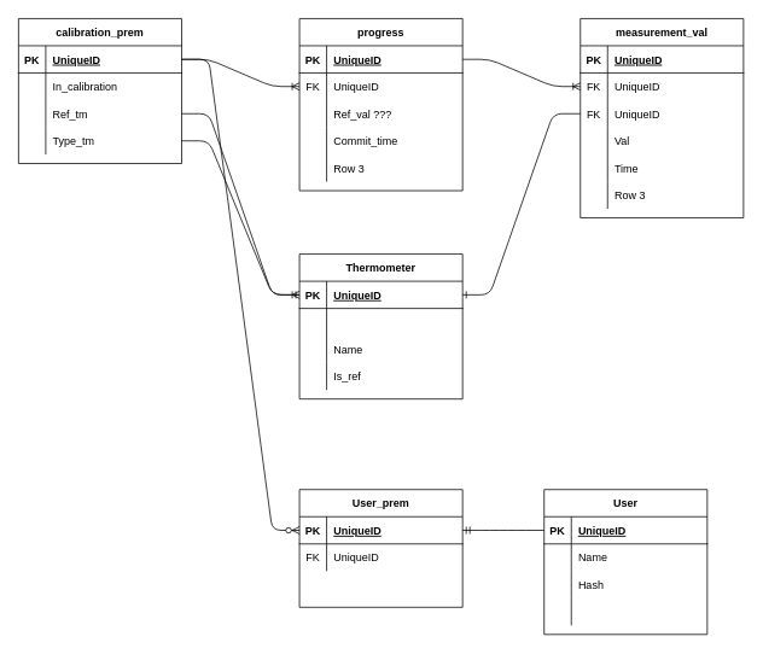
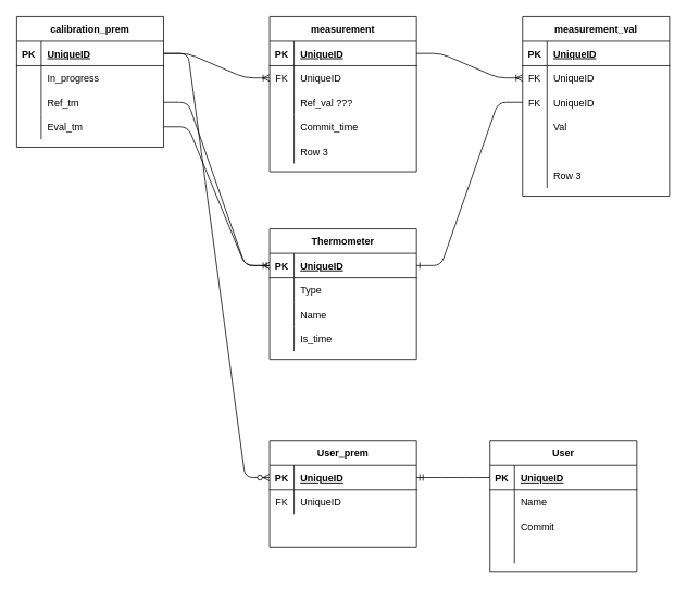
- <mxCell id="2" value="progress" style="shape=table;startSize=30;container=1;collapsible=1;childLayout=tableLayout;fixedRows=1;rowLines=0;fontStyle=1;align=center;resizeLast=1;" vertex="1" parent="1"><mxGeometry x="330" y="20" width="180" height="190" as="geometry" /></mxCell>
+ <mxCell id="2" value="measurement" style="shape=table;startSize=30;container=1;collapsible=1;childLayout=tableLayout;fixedRows=1;rowLines=0;fontStyle=1;align=center;resizeLast=1;" vertex="1" parent="1"><mxGeometry x="330" y="20" width="180" height="190" as="geometry" /></mxCell>
- <mxCell id="69" value="In_calibration" style="shape=partialRectangle;connectable=0;fillColor=none;top=0;left=0;bottom=0;right=0;align=left;spacingLeft=6;overflow=hidden;" vertex="1" parent="67"><mxGeometry x="30" width="150" height="30" as="geometry" /></mxCell>
+ <mxCell id="69" value="In_progress" style="shape=partialRectangle;connectable=0;fillColor=none;top=0;left=0;bottom=0;right=0;align=left;spacingLeft=6;overflow=hidden;" vertex="1" parent="67"><mxGeometry x="30" width="150" height="30" as="geometry" /></mxCell>
- <mxCell id="75" value="Type_tm" style="shape=partialRectangle;connectable=0;fillColor=none;top=0;left=0;bottom=0;right=0;align=left;spacingLeft=6;overflow=hidden;" vertex="1" parent="73"><mxGeometry x="30" width="150" height="30" as="geometry" /></mxCell>
+ <mxCell id="75" value="Eval_tm" style="shape=partialRectangle;connectable=0;fillColor=none;top=0;left=0;bottom=0;right=0;align=left;spacingLeft=6;overflow=hidden;" vertex="1" parent="73"><mxGeometry x="30" width="150" height="30" as="geometry" /></mxCell>
- <mxCell id="33" value="Time" style="shape=partialRectangle;connectable=0;fillColor=none;top=0;left=0;bottom=0;right=0;align=left;spacingLeft=6;overflow=hidden;" vertex="1" parent="31"><mxGeometry x="30" width="150" height="30" as="geometry" /></mxCell>
+ <mxCell id="43" value="Type" style="shape=partialRectangle;connectable=0;fillColor=none;top=0;left=0;bottom=0;right=0;align=left;spacingLeft=6;overflow=hidden;" vertex="1" parent="41"><mxGeometry x="30" width="150" height="30" as="geometry" /></mxCell>
- <mxCell id="49" value="Is_ref" style="shape=partialRectangle;connectable=0;fillColor=none;top=0;left=0;bottom=0;right=0;align=left;spacingLeft=6;overflow=hidden;" vertex="1" parent="47"><mxGeometry x="30" width="150" height="30" as="geometry" /></mxCell>
+ <mxCell id="49" value="Is_time" style="shape=partialRectangle;connectable=0;fillColor=none;top=0;left=0;bottom=0;right=0;align=left;spacingLeft=6;overflow=hidden;" vertex="1" parent="47"><mxGeometry x="30" width="150" height="30" as="geometry" /></mxCell>
- <mxCell id="59" value="Hash" style="shape=partialRectangle;connectable=0;fillColor=none;top=0;left=0;bottom=0;right=0;align=left;spacingLeft=6;overflow=hidden;" vertex="1" parent="57"><mxGeometry x="30" width="150" height="30" as="geometry" /></mxCell>
+ <mxCell id="59" value="Commit" style="shape=partialRectangle;connectable=0;fillColor=none;top=0;left=0;bottom=0;right=0;align=left;spacingLeft=6;overflow=hidden;" vertex="1" parent="57"><mxGeometry x="30" width="150" height="30" as="geometry" /></mxCell>
